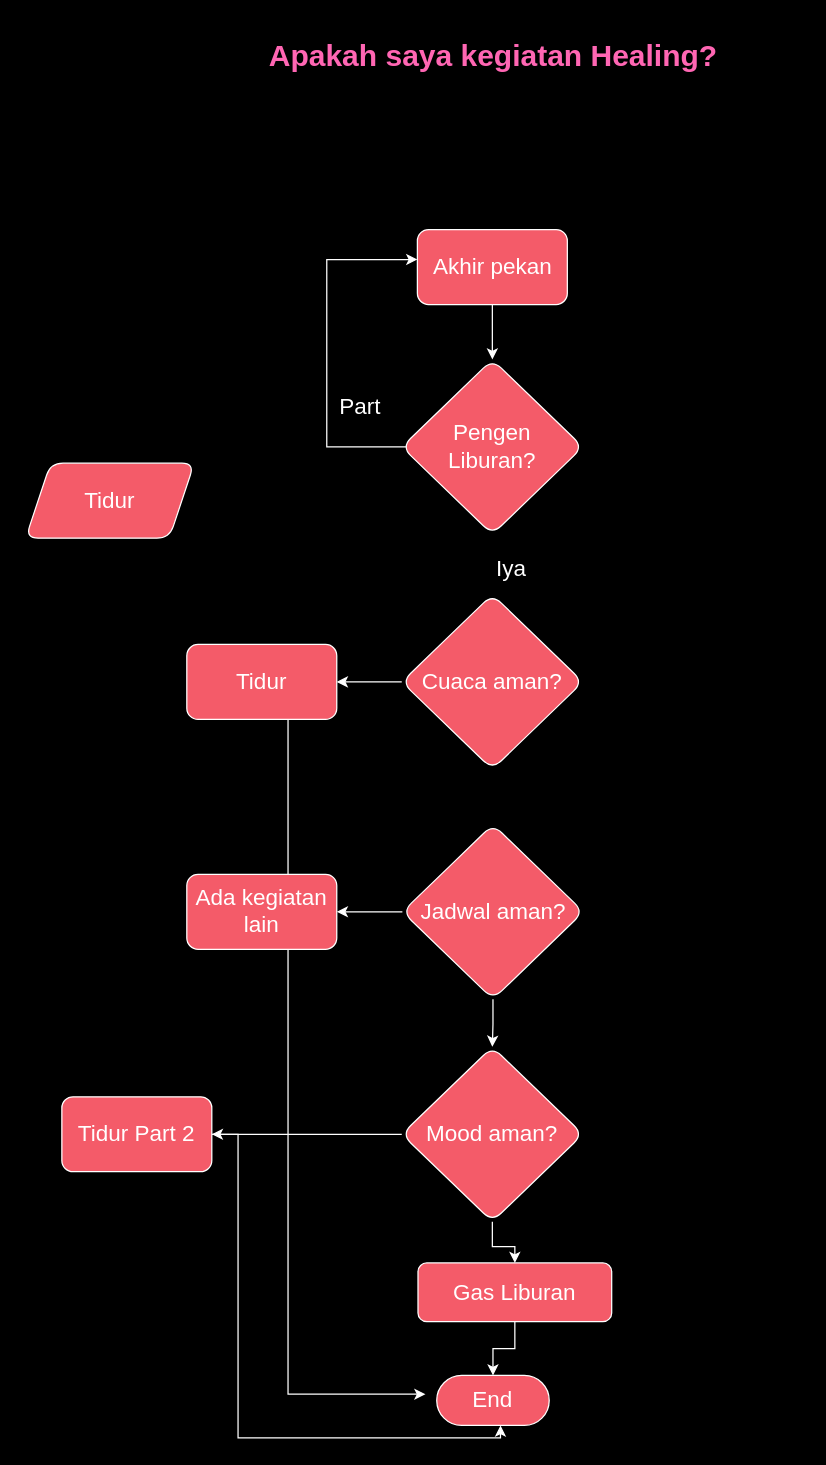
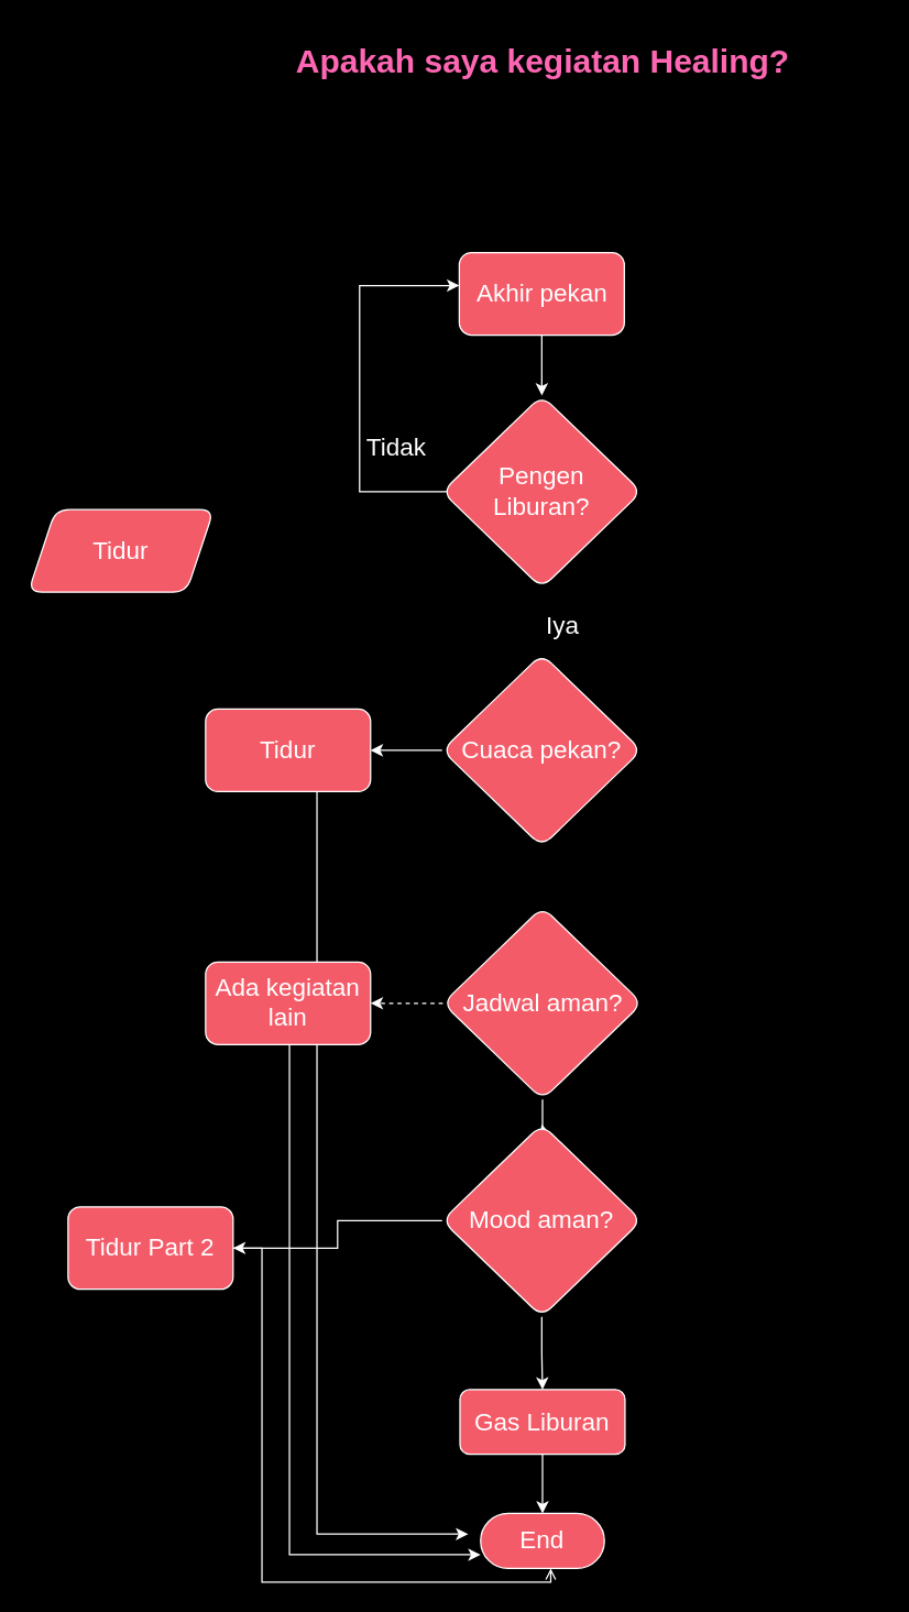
- <mxCell id="6" value="&lt;font style=&quot;font-size: 18px;&quot;&gt;Part&lt;/font&gt;" style="text;html=1;strokeColor=none;fillColor=none;align=center;verticalAlign=middle;whiteSpace=wrap;rounded=1;labelBackgroundColor=none;fontColor=#FFFFFF;" parent="1" vertex="1"><mxGeometry x="257.5" y="310" width="60" height="30" as="geometry" /></mxCell>
+ <mxCell id="6" value="&lt;font style=&quot;font-size: 18px;&quot;&gt;Tidak&lt;/font&gt;" style="text;html=1;strokeColor=none;fillColor=none;align=center;verticalAlign=middle;whiteSpace=wrap;rounded=1;labelBackgroundColor=none;fontColor=#FFFFFF;" parent="1" vertex="1"><mxGeometry x="257.5" y="310" width="60" height="30" as="geometry" /></mxCell>
- <mxCell id="10" value="&lt;span style=&quot;font-size: 18px;&quot;&gt;Cuaca aman?&lt;/span&gt;" style="rhombus;whiteSpace=wrap;html=1;dashed=0;rounded=1;labelBackgroundColor=none;fillColor=#F45B69;strokeColor=#FFFFFF;fontColor=#FFFFFF;" vertex="1" parent="1"><mxGeometry x="321" y="475" width="145" height="140" as="geometry" /></mxCell>
+ <mxCell id="10" value="&lt;span style=&quot;font-size: 18px;&quot;&gt;Cuaca pekan?&lt;/span&gt;" style="rhombus;whiteSpace=wrap;html=1;dashed=0;rounded=1;labelBackgroundColor=none;fillColor=#F45B69;strokeColor=#FFFFFF;fontColor=#FFFFFF;" vertex="1" parent="1"><mxGeometry x="321" y="475" width="145" height="140" as="geometry" /></mxCell>
- <mxCell id="15" value="" style="edgeStyle=orthogonalEdgeStyle;rounded=0;orthogonalLoop=1;jettySize=auto;html=1;strokeColor=#FFFFFF;" edge="1" parent="1" source="17" target="19"><mxGeometry relative="1" as="geometry" /></mxCell>
+ <mxCell id="15" value="" style="edgeStyle=orthogonalEdgeStyle;rounded=0;orthogonalLoop=1;jettySize=auto;html=1;strokeColor=#FFFFFF;dashed=1;" edge="1" parent="1" source="17" target="19"><mxGeometry relative="1" as="geometry" /></mxCell>
- <mxCell id="22" value="&lt;span style=&quot;font-size: 18px;&quot;&gt;Mood aman?&lt;/span&gt;" style="rhombus;whiteSpace=wrap;html=1;dashed=0;rounded=1;labelBackgroundColor=none;fillColor=#F45B69;strokeColor=#FFFFFF;fontColor=#FFFFFF;" vertex="1" parent="1"><mxGeometry x="321" y="837" width="145" height="140" as="geometry" /></mxCell>
+ <mxCell id="22" value="&lt;span style=&quot;font-size: 18px;&quot;&gt;Mood aman?&lt;/span&gt;" style="rhombus;whiteSpace=wrap;html=1;dashed=0;rounded=1;labelBackgroundColor=none;fillColor=#F45B69;strokeColor=#FFFFFF;fontColor=#FFFFFF;" vertex="1" parent="1"><mxGeometry x="321" y="817" width="145" height="140" as="geometry" /></mxCell>
+ <mxCell id="18" style="edgeStyle=orthogonalEdgeStyle;rounded=0;orthogonalLoop=1;jettySize=auto;html=1;strokeColor=#FFFFFF;" edge="1" parent="1" source="19" target="7"><mxGeometry relative="1" as="geometry"><mxPoint x="200" y="1120" as="targetPoint" /><Array as="points"><mxPoint x="210" y="1130" /></Array></mxGeometry></mxCell>
- <mxCell id="24" value="&lt;span style=&quot;font-size: 18px;&quot;&gt;Gas Liburan&lt;/span&gt;" style="whiteSpace=wrap;html=1;dashed=0;rounded=1;labelBackgroundColor=none;fillColor=#F45B69;strokeColor=#FFFFFF;fontColor=#FFFFFF;" vertex="1" parent="1"><mxGeometry x="334" y="1010" width="155" height="47" as="geometry" /></mxCell>
+ <mxCell id="24" value="&lt;span style=&quot;font-size: 18px;&quot;&gt;Gas Liburan&lt;/span&gt;" style="whiteSpace=wrap;html=1;dashed=0;rounded=1;labelBackgroundColor=none;fillColor=#F45B69;strokeColor=#FFFFFF;fontColor=#FFFFFF;" vertex="1" parent="1"><mxGeometry x="334" y="1010" width="120" height="47" as="geometry" /></mxCell>
- <mxCell id="25" style="edgeStyle=orthogonalEdgeStyle;rounded=0;orthogonalLoop=1;jettySize=auto;html=1;strokeColor=#FFFFFF;" edge="1" parent="1" source="26" target="7"><mxGeometry relative="1" as="geometry"><mxPoint x="190" y="1140" as="targetPoint" /><Array as="points"><mxPoint x="190" y="1150" /><mxPoint x="400" y="1150" /></Array></mxGeometry></mxCell>
+ <mxCell id="25" style="edgeStyle=orthogonalEdgeStyle;rounded=0;orthogonalLoop=1;jettySize=auto;html=1;strokeColor=#FFFFFF;endArrow=open;" edge="1" parent="1" source="26" target="7"><mxGeometry relative="1" as="geometry"><mxPoint x="190" y="1140" as="targetPoint" /><Array as="points"><mxPoint x="190" y="1150" /><mxPoint x="400" y="1150" /></Array></mxGeometry></mxCell>
